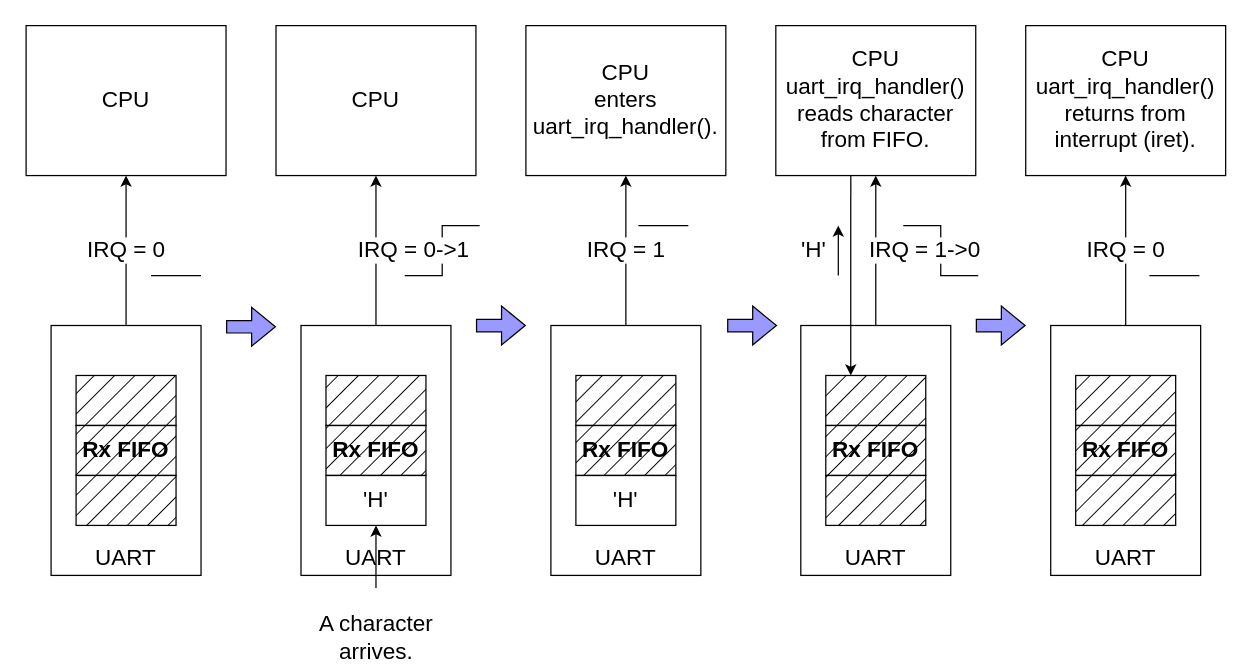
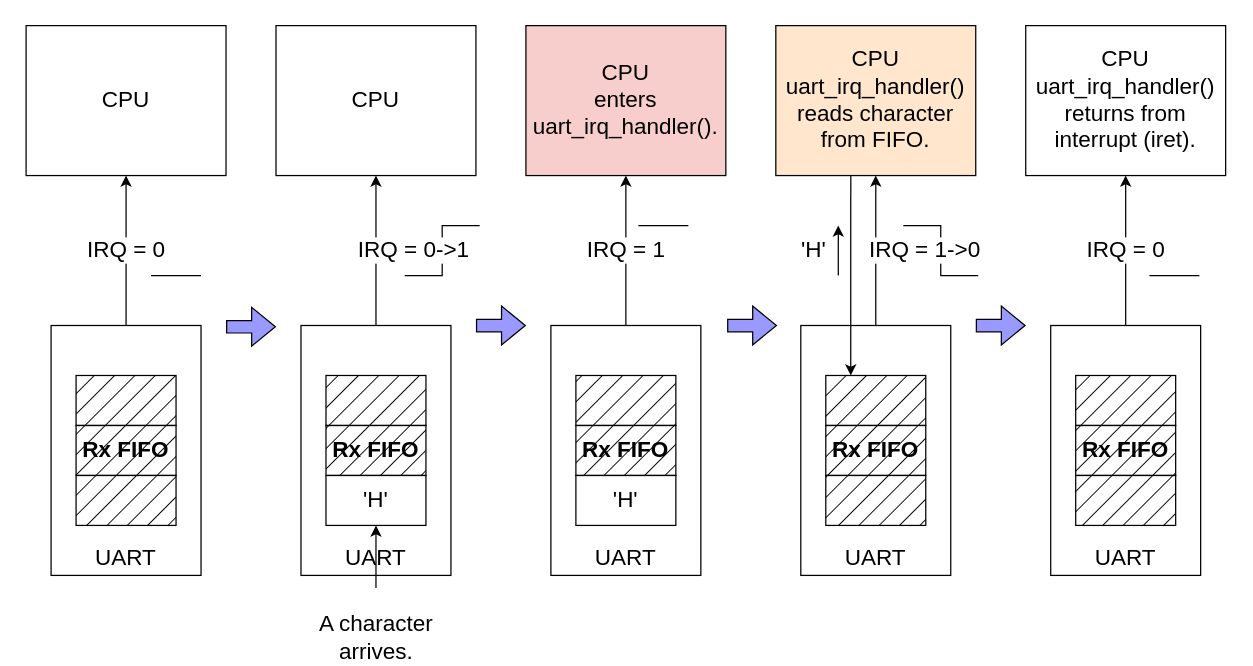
- <mxCell id="12" value="CPU&lt;div style=&quot;font-size: 18px;&quot;&gt;enters uart_irq_handler().&lt;/div&gt;" style="rounded=0;whiteSpace=wrap;html=1;fontSize=18;" parent="1" vertex="1"><mxGeometry x="420" y="20" width="160" height="120" as="geometry" /></mxCell>
+ <mxCell id="12" value="CPU&lt;div style=&quot;font-size: 18px;&quot;&gt;enters uart_irq_handler().&lt;/div&gt;" style="rounded=0;whiteSpace=wrap;html=1;fontSize=18;fillColor=#f8cecc;" parent="1" vertex="1"><mxGeometry x="420" y="20" width="160" height="120" as="geometry" /></mxCell>
- <mxCell id="17" value="CPU&lt;div style=&quot;font-size: 18px;&quot;&gt;&lt;div style=&quot;font-size: 18px;&quot;&gt;uart_irq_handler()&lt;/div&gt;&lt;div style=&quot;font-size: 18px;&quot;&gt;reads character from FIFO.&lt;/div&gt;&lt;/div&gt;" style="rounded=0;whiteSpace=wrap;html=1;fontSize=18;" parent="1" vertex="1"><mxGeometry x="620" y="20" width="160" height="120" as="geometry" /></mxCell>
+ <mxCell id="17" value="CPU&lt;div style=&quot;font-size: 18px;&quot;&gt;&lt;div style=&quot;font-size: 18px;&quot;&gt;uart_irq_handler()&lt;/div&gt;&lt;div style=&quot;font-size: 18px;&quot;&gt;reads character from FIFO.&lt;/div&gt;&lt;/div&gt;" style="rounded=0;whiteSpace=wrap;html=1;fontSize=18;fillColor=#ffe6cc;" parent="1" vertex="1"><mxGeometry x="620" y="20" width="160" height="120" as="geometry" /></mxCell>
